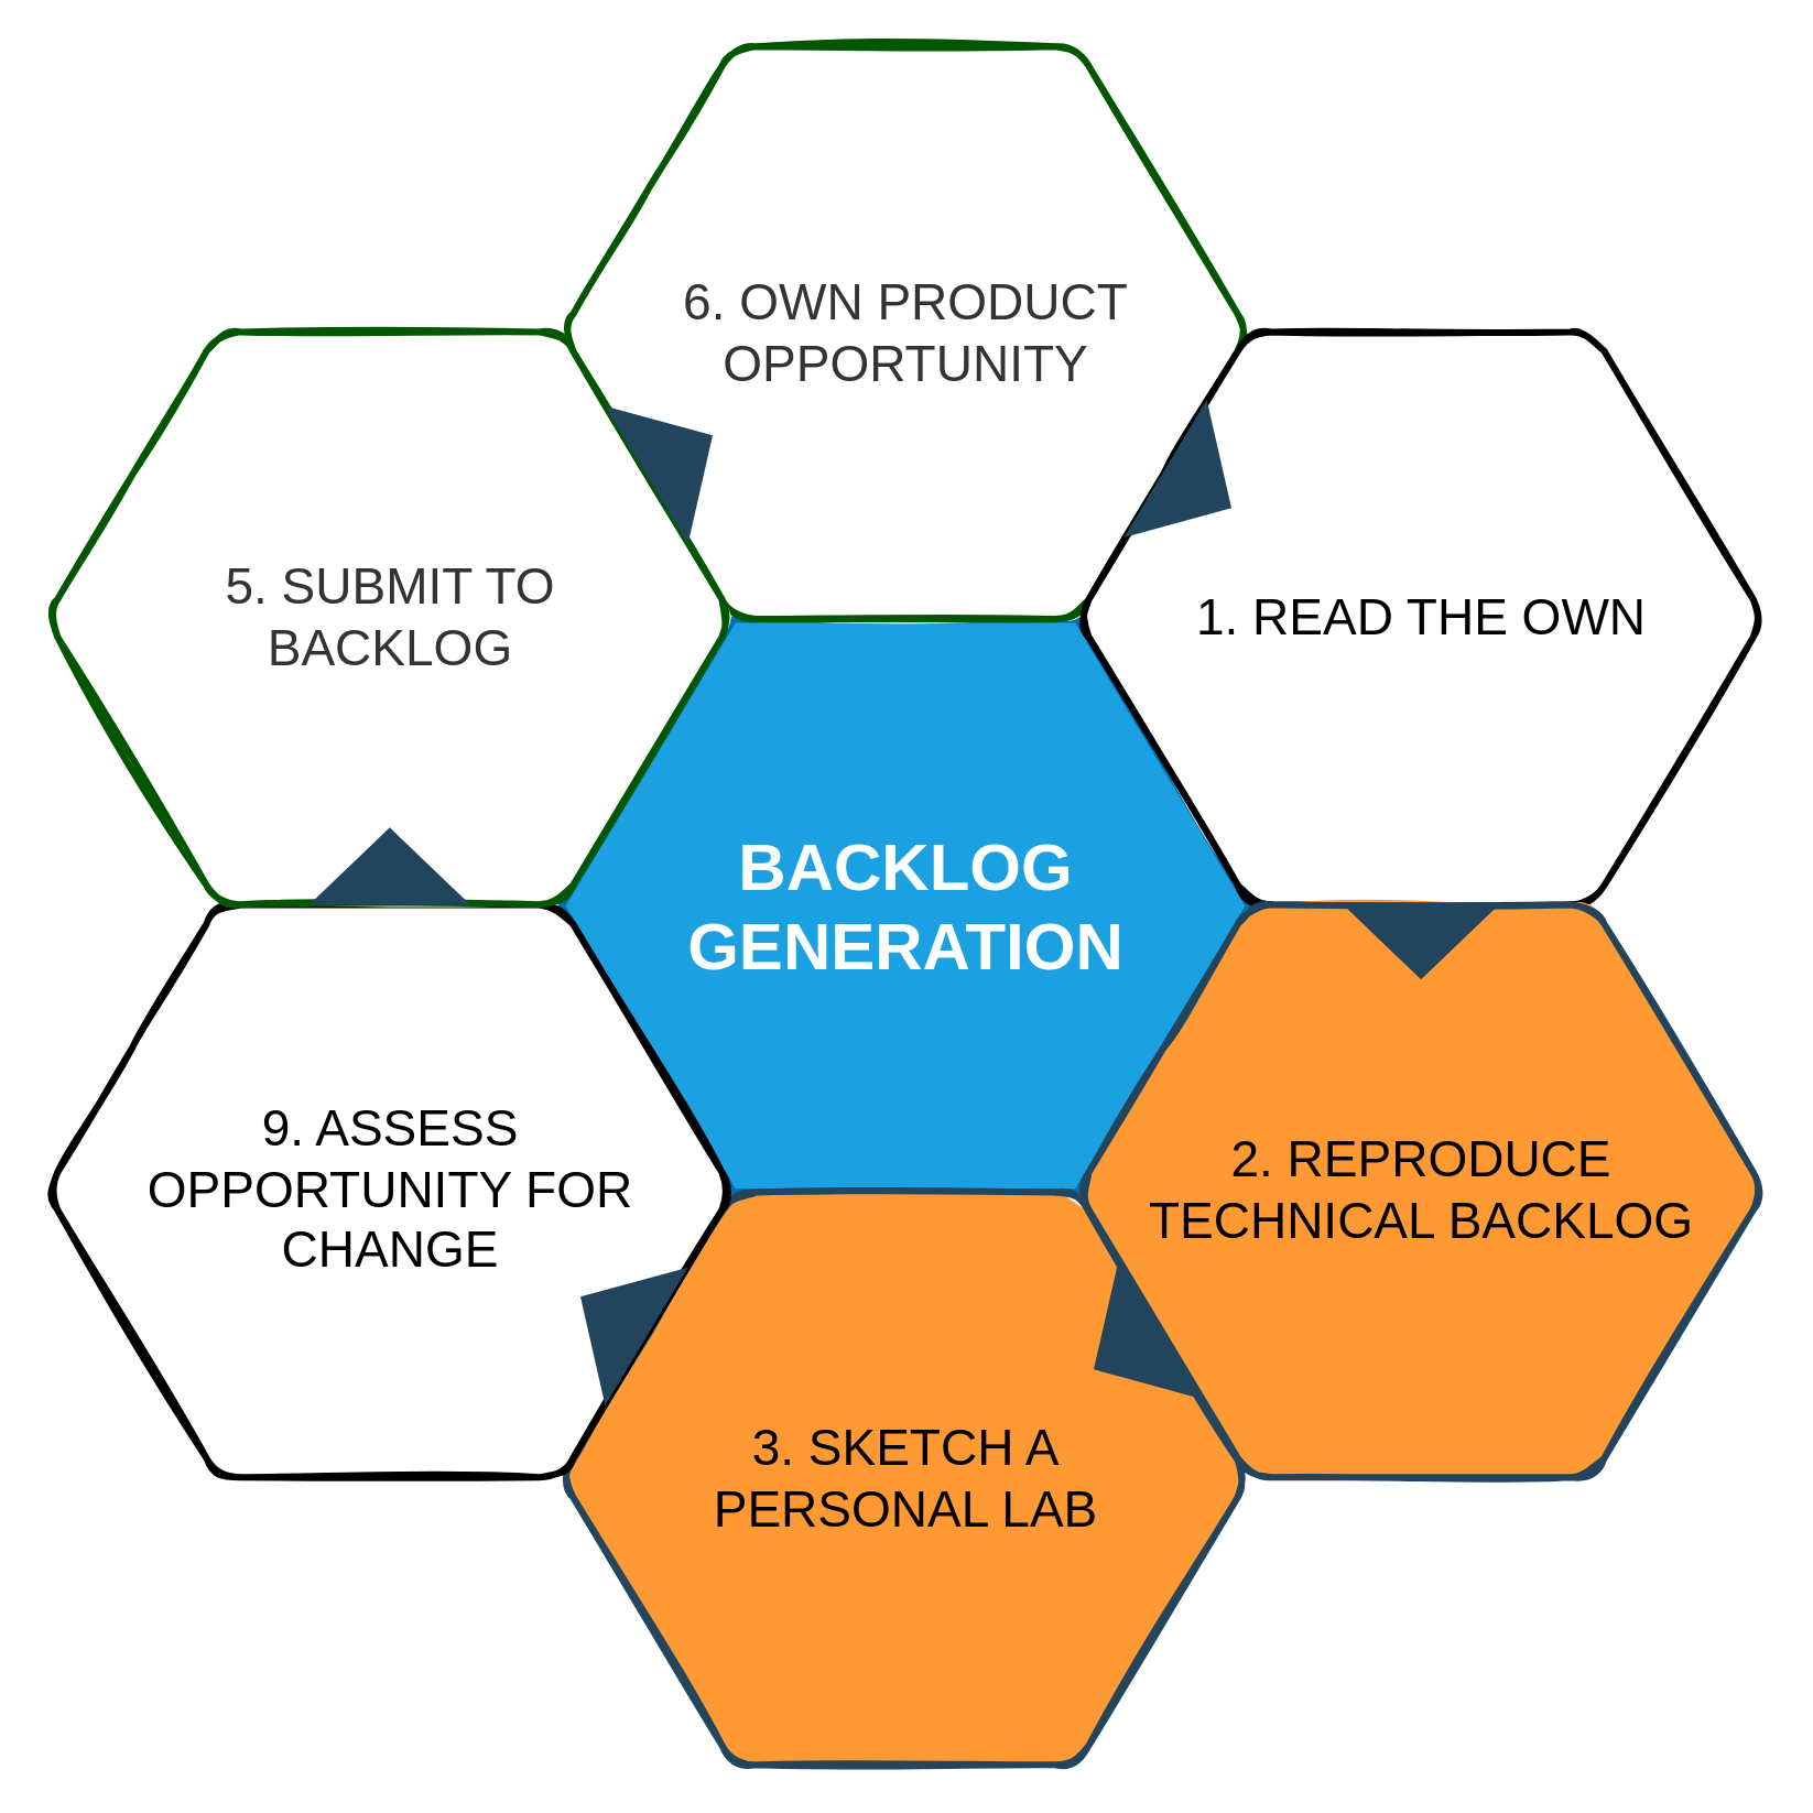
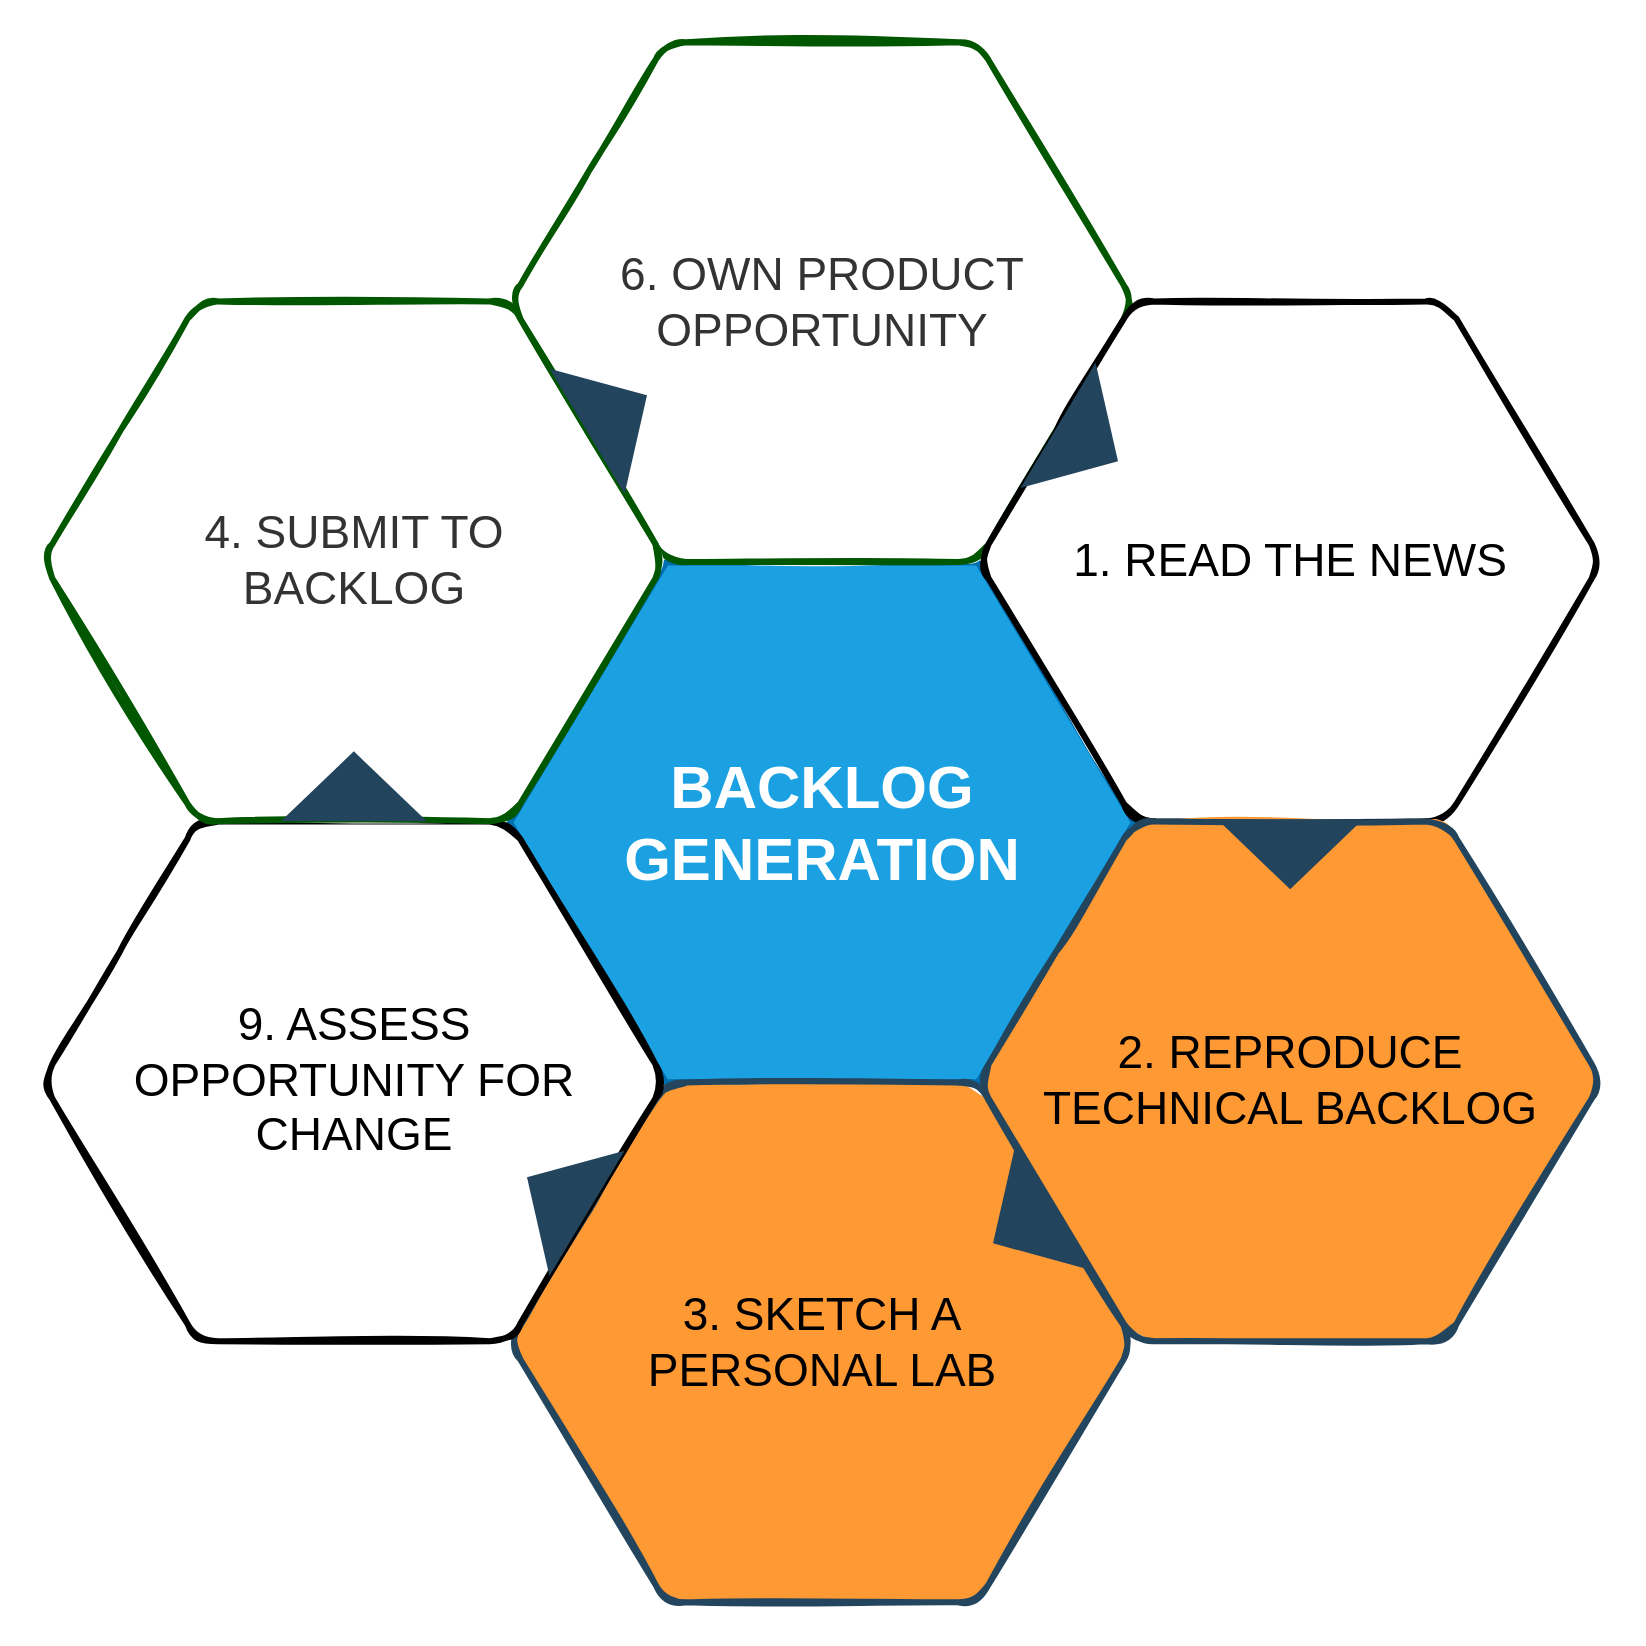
- <mxCell id="9" value="&lt;font style=&quot;font-size: 23px&quot;&gt;5. SUBMIT TO&lt;br&gt;BACKLOG&lt;br&gt;&lt;/font&gt;" style="shape=hexagon;perimeter=hexagonPerimeter2;whiteSpace=wrap;html=1;shadow=0;labelBackgroundColor=none;strokeColor=#005700;fillColor=#FFFFFF;fontFamily=Helvetica;fontSize=23;fontColor=#333333;align=center;strokeWidth=3;rounded=1;sketch=1;fillStyle=solid;" parent="1" vertex="1"><mxGeometry x="20.5" y="150.2" width="311.842" height="259.868" as="geometry" /></mxCell>
+ <mxCell id="9" value="&lt;font style=&quot;font-size: 23px&quot;&gt;4. SUBMIT TO&lt;br&gt;BACKLOG&lt;br&gt;&lt;/font&gt;" style="shape=hexagon;perimeter=hexagonPerimeter2;whiteSpace=wrap;html=1;shadow=0;labelBackgroundColor=none;strokeColor=#005700;fillColor=#FFFFFF;fontFamily=Helvetica;fontSize=23;fontColor=#333333;align=center;strokeWidth=3;rounded=1;sketch=1;fillStyle=solid;" parent="1" vertex="1"><mxGeometry x="20.5" y="150.2" width="311.842" height="259.868" as="geometry" /></mxCell>
- <mxCell id="5" value="1. READ THE OWN" style="shape=hexagon;perimeter=hexagonPerimeter2;whiteSpace=wrap;html=1;shadow=0;labelBackgroundColor=none;fontFamily=Helvetica;fontSize=23;align=center;strokeWidth=3;rounded=1;sketch=1;fillStyle=solid;" parent="1" vertex="1"><mxGeometry x="488.658" y="150.2" width="311.842" height="259.868" as="geometry" /></mxCell>
+ <mxCell id="5" value="1. READ THE NEWS" style="shape=hexagon;perimeter=hexagonPerimeter2;whiteSpace=wrap;html=1;shadow=0;labelBackgroundColor=none;fontFamily=Helvetica;fontSize=23;align=center;strokeWidth=3;rounded=1;sketch=1;fillStyle=solid;" parent="1" vertex="1"><mxGeometry x="488.658" y="150.2" width="311.842" height="259.868" as="geometry" /></mxCell>
